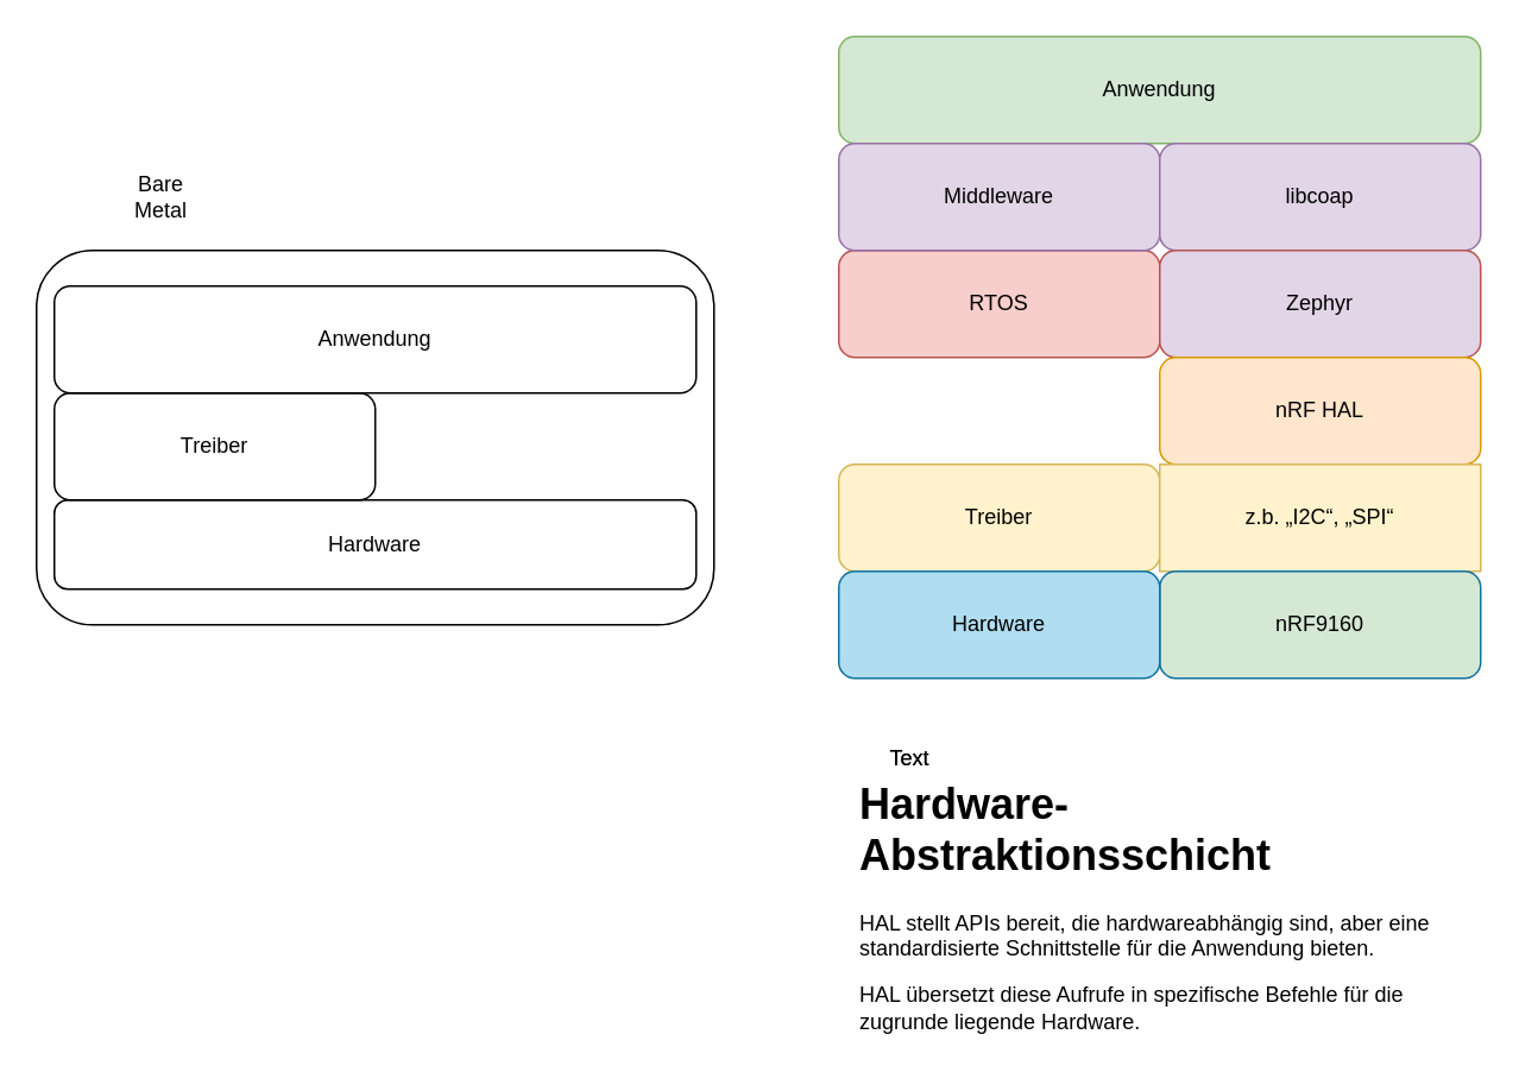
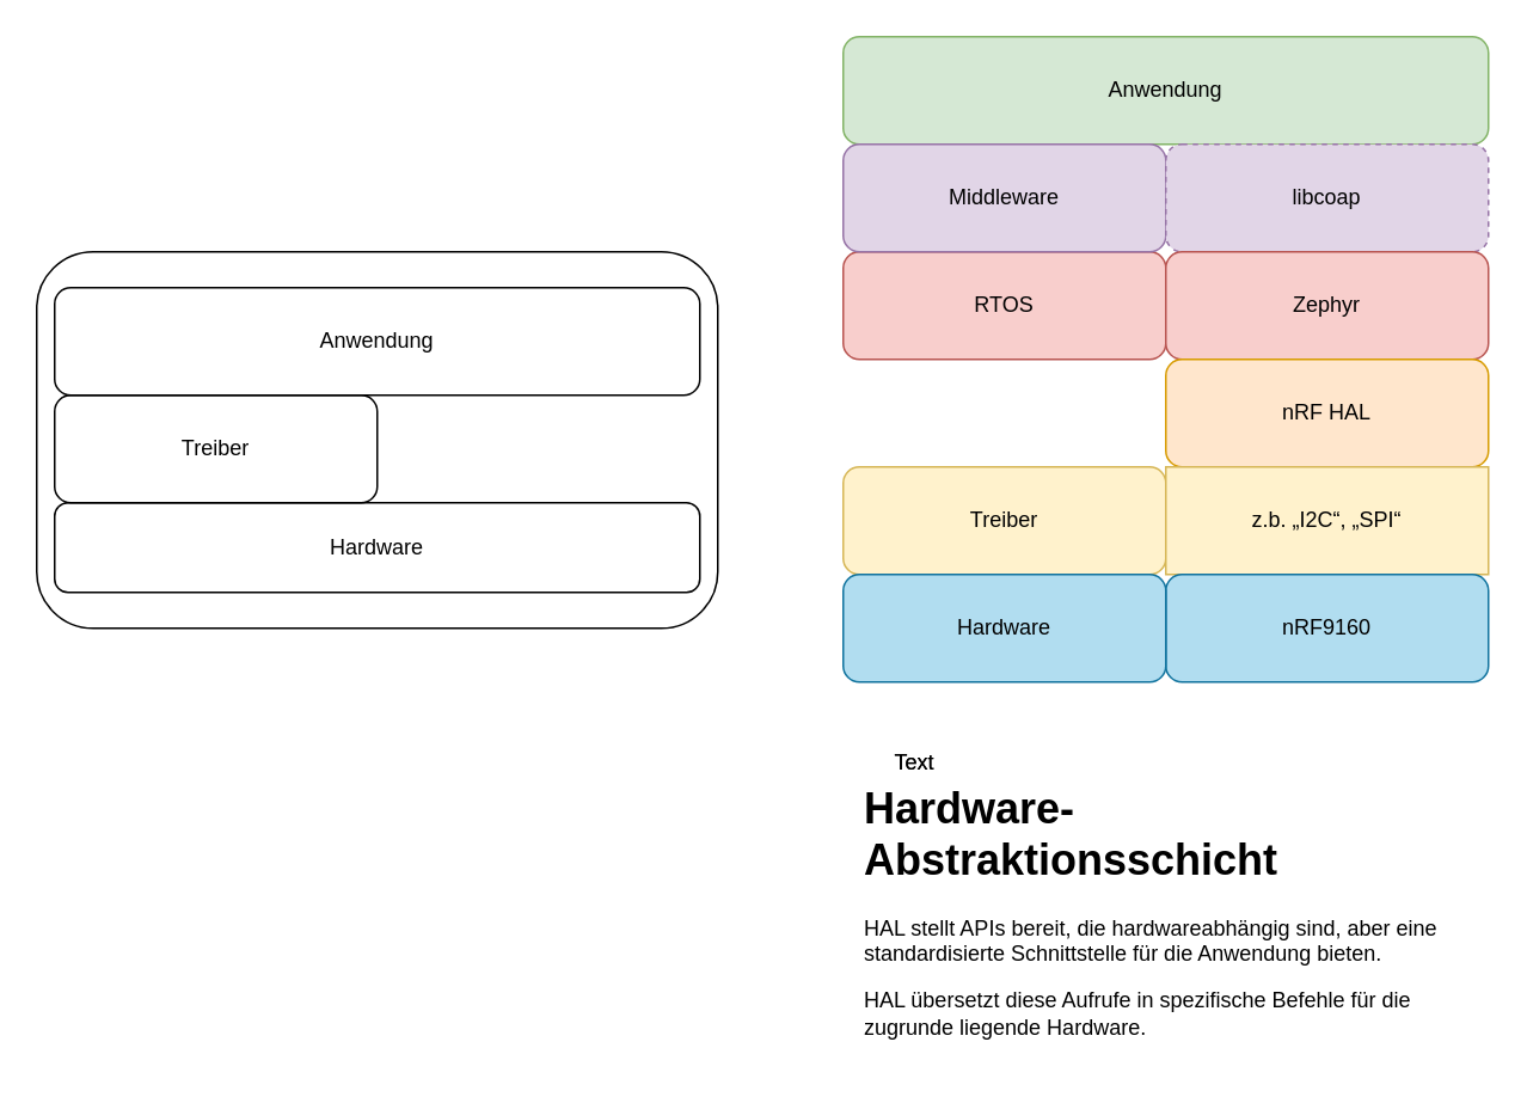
- <mxCell id="12" value="Bare Metal" style="text;html=1;align=center;verticalAlign=middle;whiteSpace=wrap;rounded=0;" parent="1" vertex="1"><mxGeometry x="60" y="95" width="60" height="30" as="geometry" /></mxCell>
- <mxCell id="14" value="libcoap" style="rounded=1;whiteSpace=wrap;html=1;fillColor=#e1d5e7;strokeColor=#9673a6;" vertex="1" parent="1"><mxGeometry x="650" y="80" width="180" height="60" as="geometry" /></mxCell>
+ <mxCell id="14" value="libcoap" style="rounded=1;whiteSpace=wrap;html=1;fillColor=#e1d5e7;strokeColor=#9673a6;dashed=1;" vertex="1" parent="1"><mxGeometry x="650" y="80" width="180" height="60" as="geometry" /></mxCell>
- <mxCell id="15" value="Zephyr" style="rounded=1;whiteSpace=wrap;html=1;fillColor=#e1d5e7;strokeColor=#b85450;" vertex="1" parent="1"><mxGeometry x="650" y="140" width="180" height="60" as="geometry" /></mxCell>
+ <mxCell id="15" value="Zephyr" style="rounded=1;whiteSpace=wrap;html=1;fillColor=#f8cecc;strokeColor=#b85450;" vertex="1" parent="1"><mxGeometry x="650" y="140" width="180" height="60" as="geometry" /></mxCell>
- <mxCell id="18" value="nRF9160" style="rounded=1;whiteSpace=wrap;html=1;fillColor=#d5e8d4;strokeColor=#10739e;" vertex="1" parent="1"><mxGeometry x="650" y="320" width="180" height="60" as="geometry" /></mxCell>
+ <mxCell id="18" value="nRF9160" style="rounded=1;whiteSpace=wrap;html=1;fillColor=#b1ddf0;strokeColor=#10739e;" vertex="1" parent="1"><mxGeometry x="650" y="320" width="180" height="60" as="geometry" /></mxCell>
